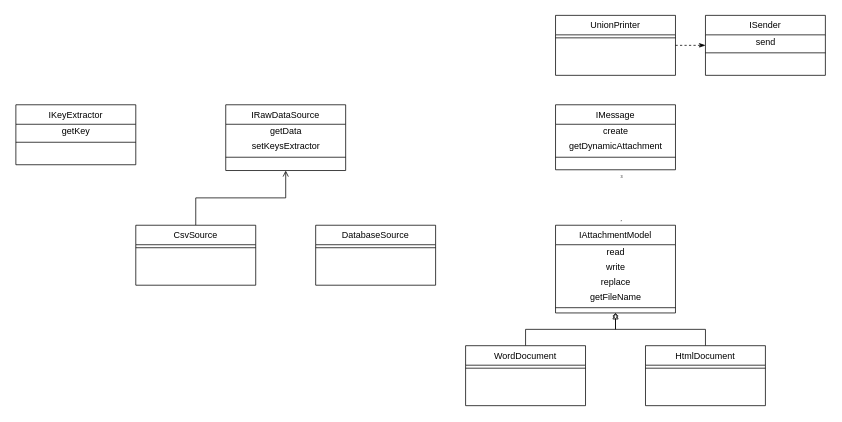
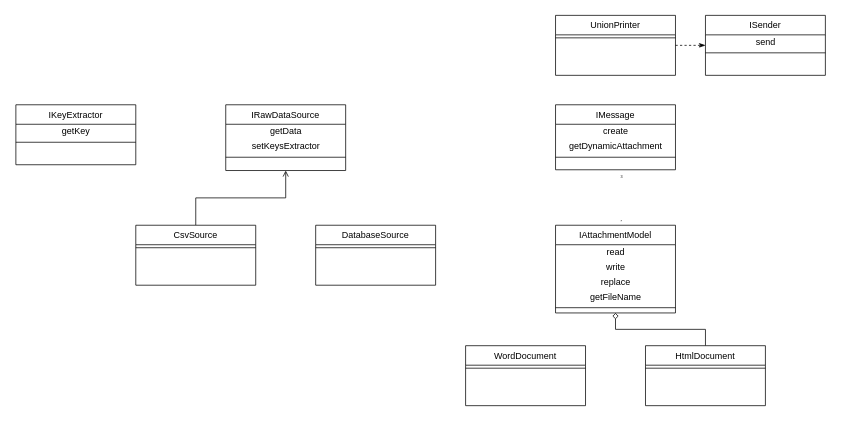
- <mxCell id="3" style="edgeStyle=orthogonalEdgeStyle;rounded=0;orthogonalLoop=1;jettySize=auto;html=1;entryX=0.5;entryY=1;entryDx=0;entryDy=0;endArrow=block;endFill=0;" parent="1" source="26" target="28" edge="1"><mxGeometry relative="1" as="geometry" /></mxCell>
